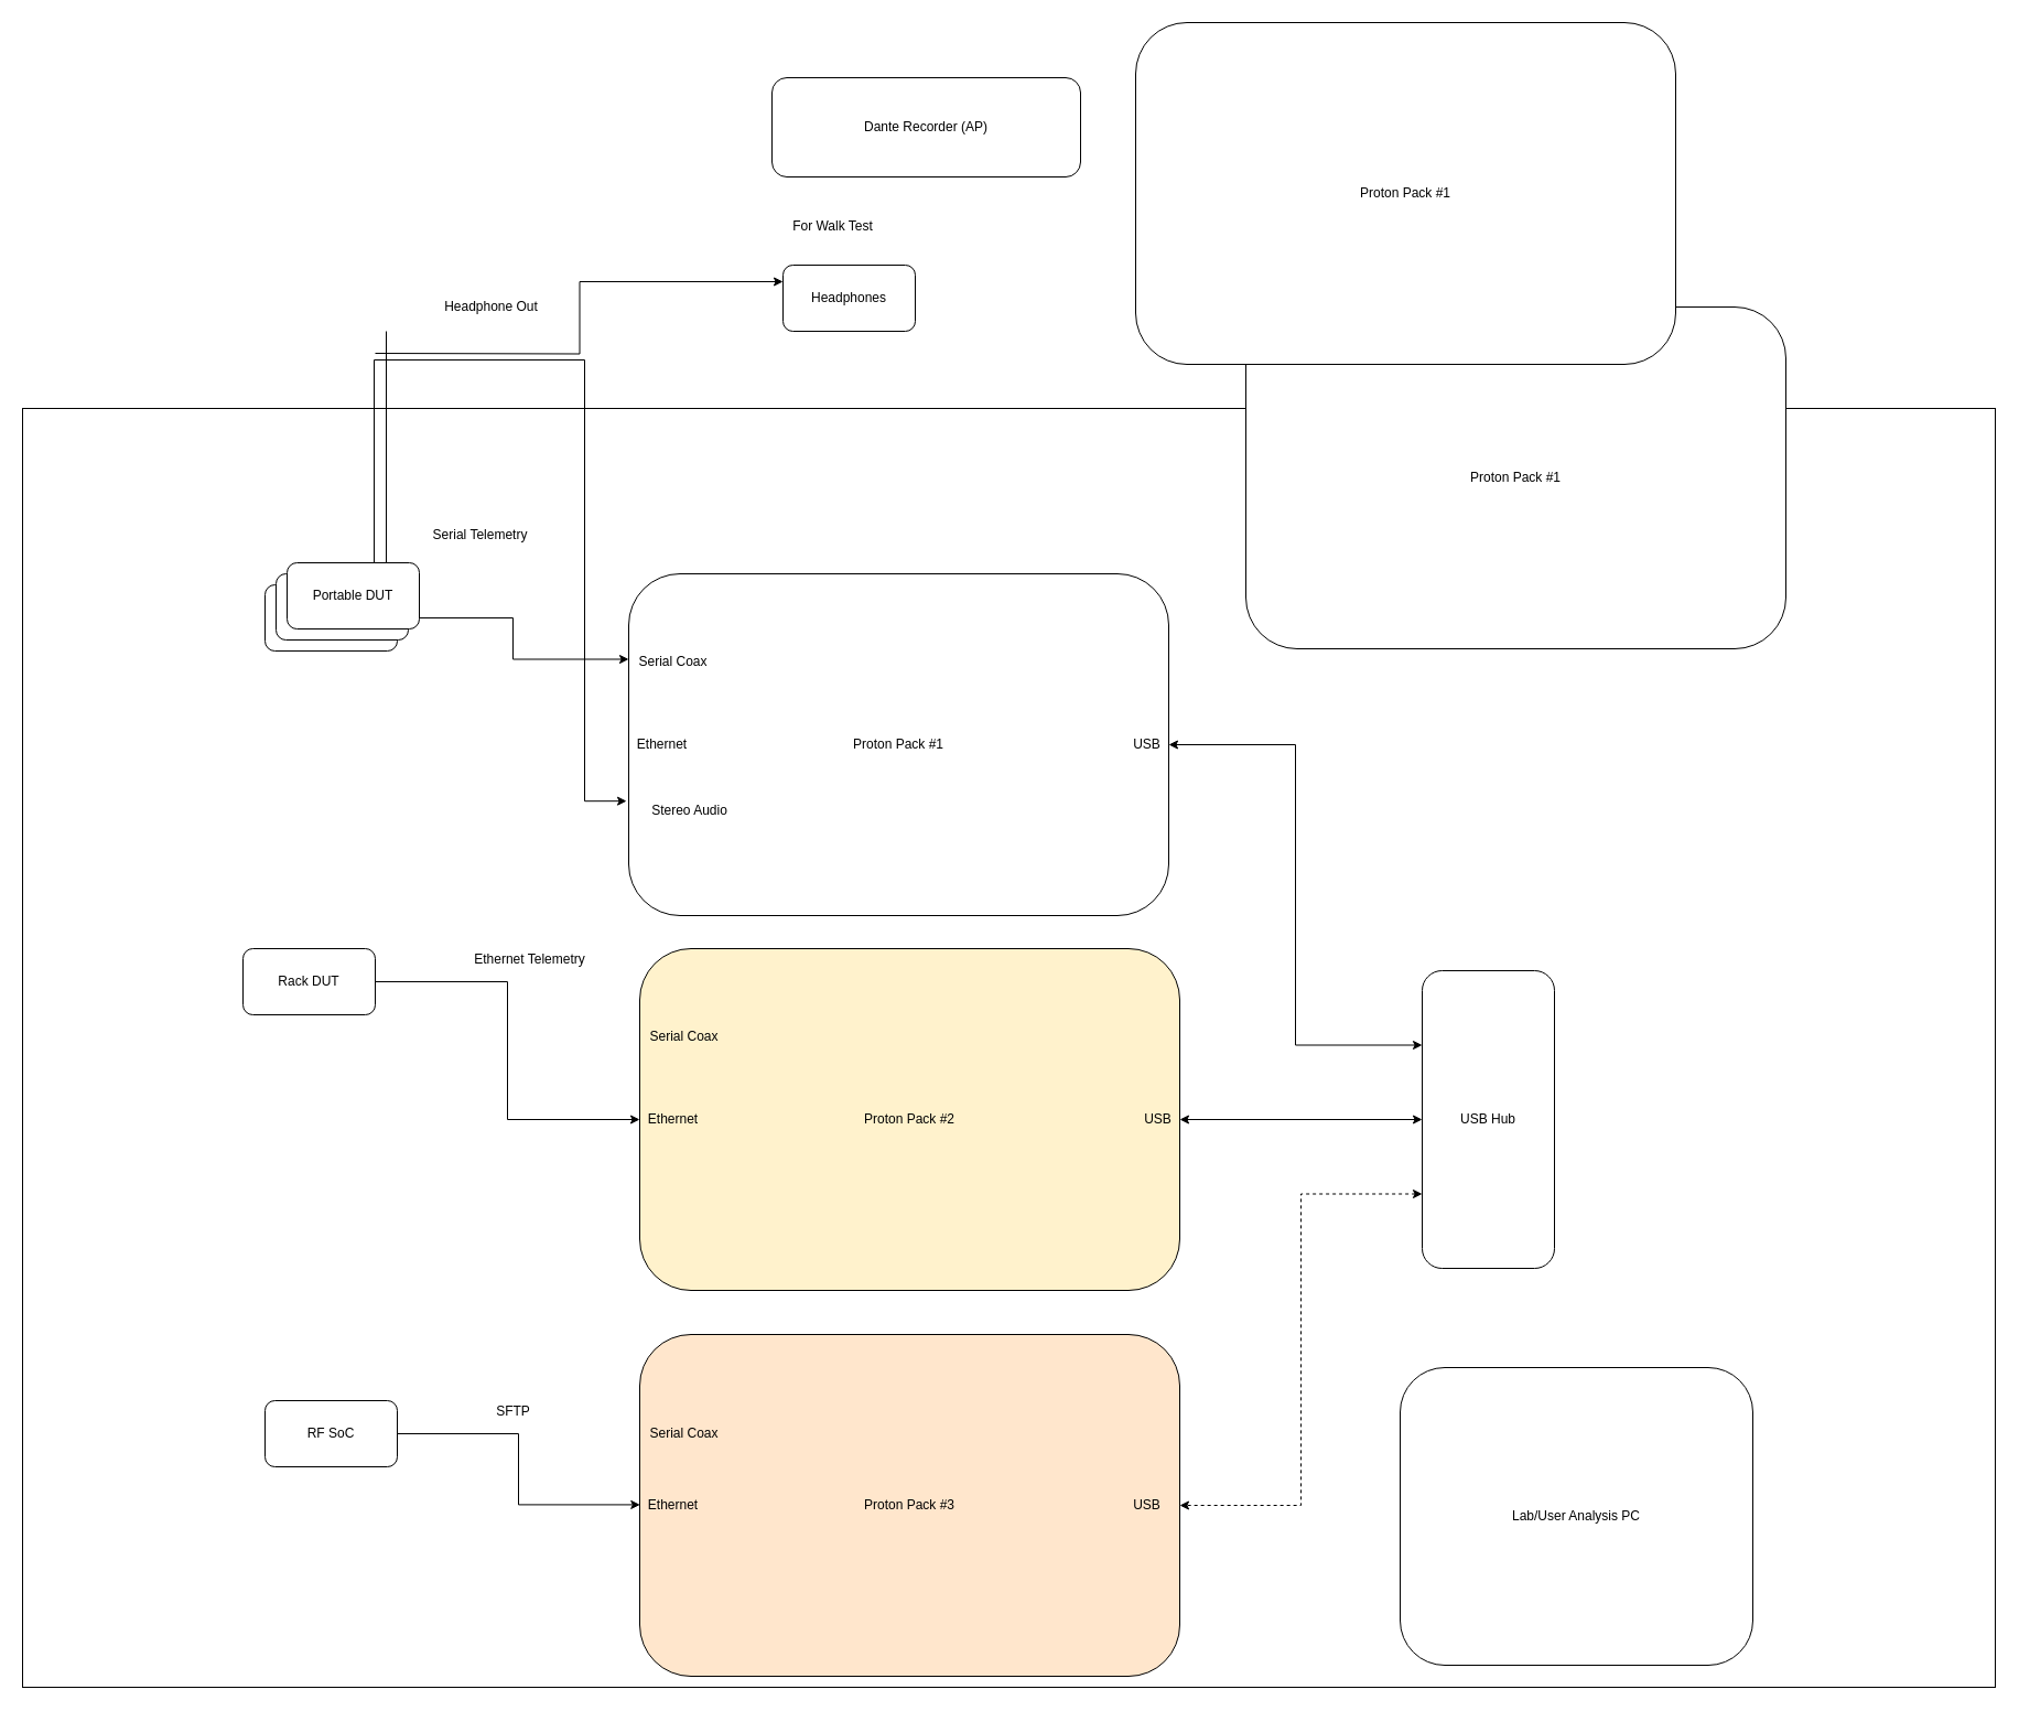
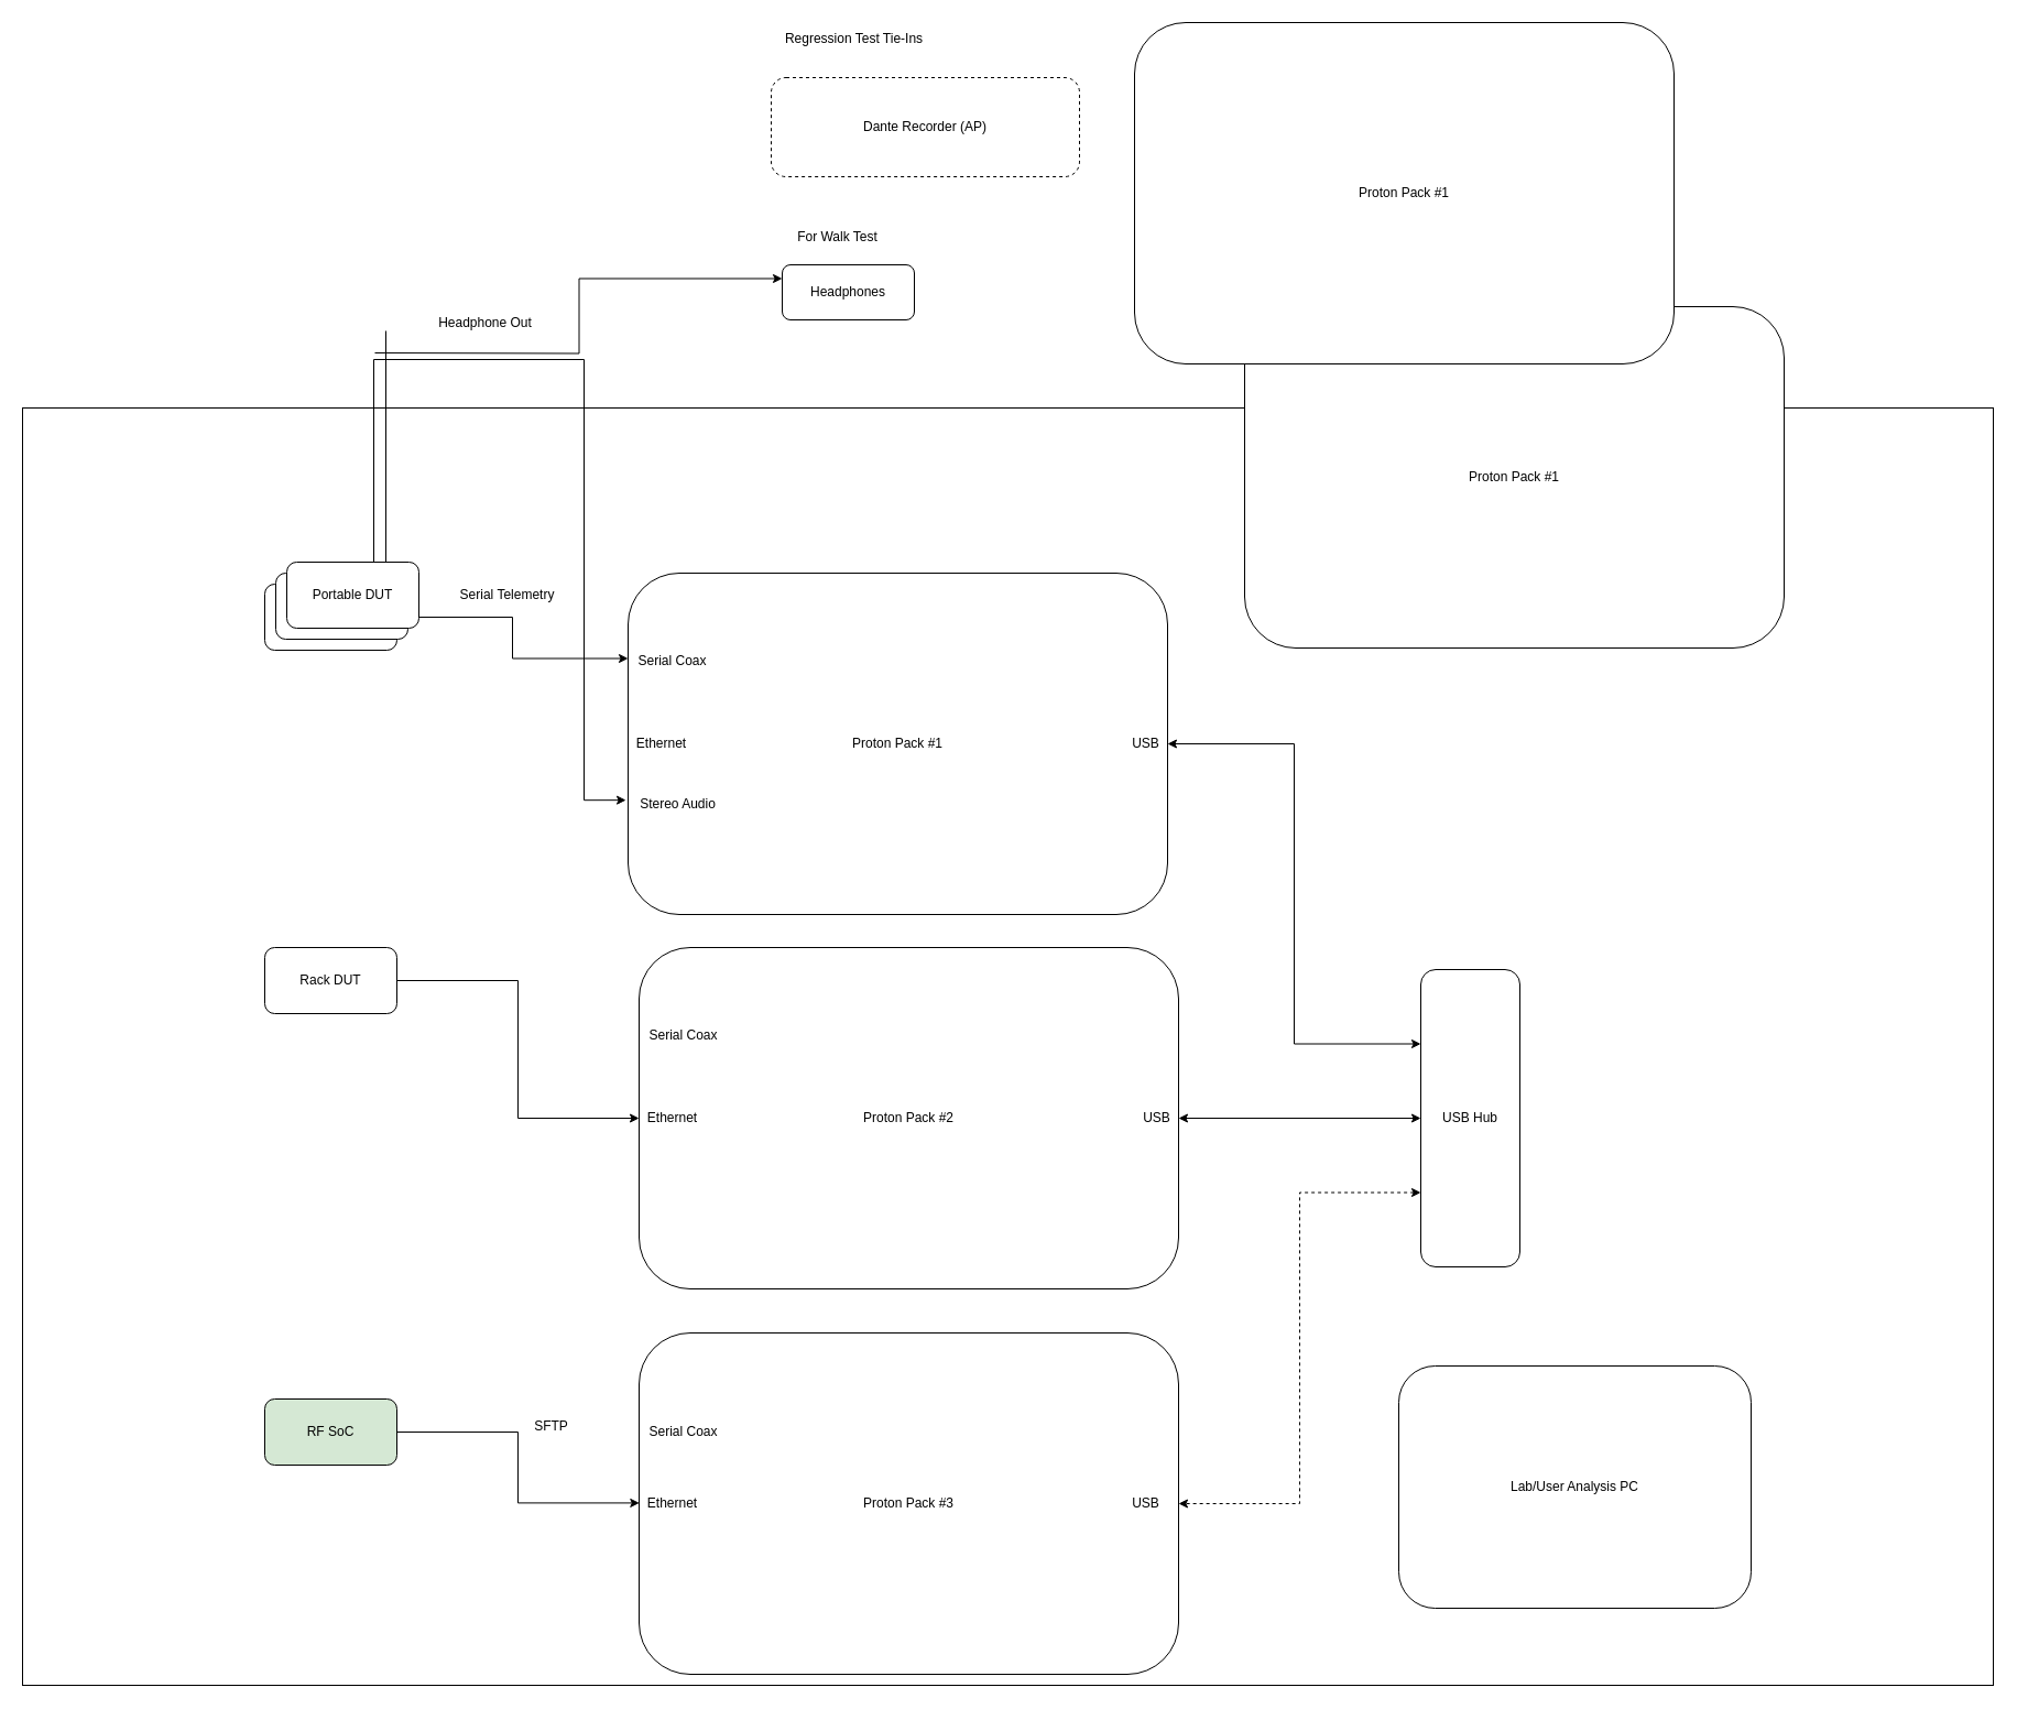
+ <mxCell id="34" value="Regression Test Tie-Ins" style="text;html=1;align=center;verticalAlign=middle;resizable=0;points=[];autosize=1;strokeColor=none;fillColor=none;" vertex="1" parent="1"><mxGeometry x="700" y="20" width="150" height="30" as="geometry" /></mxCell>
- <mxCell id="33" value="Dante Recorder (AP)" style="rounded=1;whiteSpace=wrap;html=1;" vertex="1" parent="1"><mxGeometry x="700" y="70" width="280" height="90" as="geometry" /></mxCell>
+ <mxCell id="33" value="Dante Recorder (AP)" style="rounded=1;whiteSpace=wrap;html=1;dashed=1;" vertex="1" parent="1"><mxGeometry x="700" y="70" width="280" height="90" as="geometry" /></mxCell>
- <mxCell id="40" value="For Walk Test" style="text;html=1;align=center;verticalAlign=middle;resizable=0;points=[];autosize=1;strokeColor=none;fillColor=none;" vertex="1" parent="1"><mxGeometry x="705" y="190" width="100" height="30" as="geometry" /></mxCell>
+ <mxCell id="40" value="For Walk Test" style="text;html=1;align=center;verticalAlign=middle;resizable=0;points=[];autosize=1;strokeColor=none;fillColor=none;" vertex="1" parent="1"><mxGeometry x="710" y="200" width="100" height="30" as="geometry" /></mxCell>
- <mxCell id="37" value="Headphones" style="rounded=1;whiteSpace=wrap;html=1;" vertex="1" parent="1"><mxGeometry x="710" y="240" width="120" height="60" as="geometry" /></mxCell>
+ <mxCell id="37" value="Headphones" style="rounded=1;whiteSpace=wrap;html=1;" vertex="1" parent="1"><mxGeometry x="710" y="240" width="120" height="50" as="geometry" /></mxCell>
- <mxCell id="36" value="Headphone Out" style="text;html=1;align=center;verticalAlign=middle;resizable=0;points=[];autosize=1;strokeColor=none;fillColor=none;" vertex="1" parent="1"><mxGeometry x="390" y="263" width="110" height="30" as="geometry" /></mxCell>
+ <mxCell id="36" value="Headphone Out" style="text;html=1;align=center;verticalAlign=middle;resizable=0;points=[];autosize=1;strokeColor=none;fillColor=none;" vertex="1" parent="1"><mxGeometry x="385" y="278" width="110" height="30" as="geometry" /></mxCell>
- <mxCell id="28" value="Serial Telemetry" style="text;html=1;align=center;verticalAlign=middle;resizable=0;points=[];autosize=1;strokeColor=none;fillColor=none;" parent="1" vertex="1"><mxGeometry x="380" y="470" width="110" height="30" as="geometry" /></mxCell>
+ <mxCell id="28" value="Serial Telemetry" style="text;html=1;align=center;verticalAlign=middle;resizable=0;points=[];autosize=1;strokeColor=none;fillColor=none;" parent="1" vertex="1"><mxGeometry x="405" y="525" width="110" height="30" as="geometry" /></mxCell>
- <mxCell id="39" value="Stereo Audio" style="text;html=1;align=center;verticalAlign=middle;resizable=0;points=[];autosize=1;strokeColor=none;fillColor=none;" vertex="1" parent="1"><mxGeometry x="580" y="720" width="90" height="30" as="geometry" /></mxCell>
+ <mxCell id="39" value="Stereo Audio" style="text;html=1;align=center;verticalAlign=middle;resizable=0;points=[];autosize=1;strokeColor=none;fillColor=none;" vertex="1" parent="1"><mxGeometry x="570" y="715" width="90" height="30" as="geometry" /></mxCell>
- <mxCell id="27" value="Ethernet Telemetry" style="text;html=1;align=center;verticalAlign=middle;resizable=0;points=[];autosize=1;strokeColor=none;fillColor=none;" parent="1" vertex="1"><mxGeometry x="420" y="860" width="120" height="20" as="geometry" /></mxCell>
- <mxCell id="6" value="Rack DUT" style="rounded=1;whiteSpace=wrap;html=1;" parent="1" vertex="1"><mxGeometry x="220" y="860" width="120" height="60" as="geometry" /></mxCell>
+ <mxCell id="6" value="Rack DUT" style="rounded=1;whiteSpace=wrap;html=1;" parent="1" vertex="1"><mxGeometry x="240" y="860" width="120" height="60" as="geometry" /></mxCell>
- <mxCell id="10" value="Proton Pack #2" style="rounded=1;whiteSpace=wrap;html=1;fillColor=#fff2cc;" parent="1" vertex="1"><mxGeometry x="580" y="860" width="490" height="310" as="geometry" /></mxCell>
+ <mxCell id="10" value="Proton Pack #2" style="rounded=1;whiteSpace=wrap;html=1;" parent="1" vertex="1"><mxGeometry x="580" y="860" width="490" height="310" as="geometry" /></mxCell>
- <mxCell id="15" value="USB Hub" style="rounded=1;whiteSpace=wrap;html=1;" parent="1" vertex="1"><mxGeometry x="1290" y="880" width="120" height="270" as="geometry" /></mxCell>
+ <mxCell id="15" value="USB Hub" style="rounded=1;whiteSpace=wrap;html=1;" parent="1" vertex="1"><mxGeometry x="1290" y="880" width="90" height="270" as="geometry" /></mxCell>
- <mxCell id="26" value="SFTP" style="text;html=1;align=center;verticalAlign=middle;resizable=0;points=[];autosize=1;strokeColor=none;fillColor=none;" parent="1" vertex="1"><mxGeometry x="440" y="1270" width="50" height="20" as="geometry" /></mxCell>
+ <mxCell id="26" value="SFTP" style="text;html=1;align=center;verticalAlign=middle;resizable=0;points=[];autosize=1;strokeColor=none;fillColor=none;" parent="1" vertex="1"><mxGeometry x="475" y="1285" width="50" height="20" as="geometry" /></mxCell>
- <mxCell id="8" value="RF SoC" style="rounded=1;whiteSpace=wrap;html=1;" parent="1" vertex="1"><mxGeometry x="240" y="1270" width="120" height="60" as="geometry" /></mxCell>
+ <mxCell id="8" value="RF SoC" style="rounded=1;whiteSpace=wrap;html=1;fillColor=#d5e8d4;" parent="1" vertex="1"><mxGeometry x="240" y="1270" width="120" height="60" as="geometry" /></mxCell>
- <mxCell id="16" value="Proton Pack #3" style="rounded=1;whiteSpace=wrap;html=1;fillColor=#ffe6cc;" parent="1" vertex="1"><mxGeometry x="580" y="1210" width="490" height="310" as="geometry" /></mxCell>
+ <mxCell id="16" value="Proton Pack #3" style="rounded=1;whiteSpace=wrap;html=1;" parent="1" vertex="1"><mxGeometry x="580" y="1210" width="490" height="310" as="geometry" /></mxCell>
- <mxCell id="11" value="Lab/User Analysis PC" style="rounded=1;whiteSpace=wrap;html=1;" parent="1" vertex="1"><mxGeometry x="1270" y="1240" width="320" height="270" as="geometry" /></mxCell>
+ <mxCell id="11" value="Lab/User Analysis PC" style="rounded=1;whiteSpace=wrap;html=1;" parent="1" vertex="1"><mxGeometry x="1270" y="1240" width="320" height="220" as="geometry" /></mxCell>
